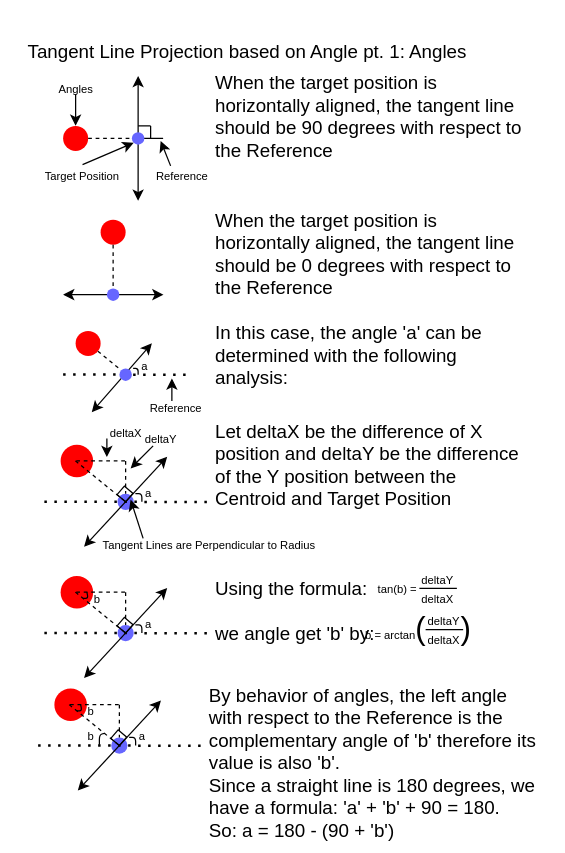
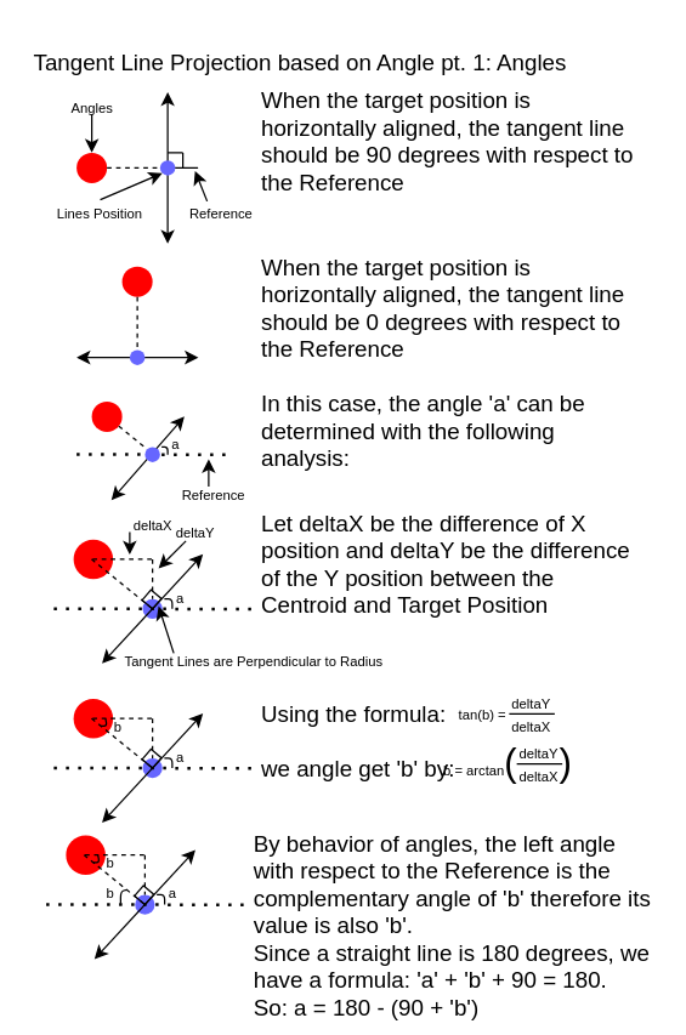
- <mxCell id="17" value="&lt;font style=&quot;font-size: 9px&quot;&gt;Target Position&lt;/font&gt;" style="text;html=1;align=center;verticalAlign=middle;resizable=0;points=[];autosize=1;strokeColor=none;" vertex="1" parent="1"><mxGeometry x="25" y="130" width="80" height="20" as="geometry" /></mxCell>
+ <mxCell id="17" value="&lt;font style=&quot;font-size: 9px&quot;&gt;Lines Position&lt;/font&gt;" style="text;html=1;align=center;verticalAlign=middle;resizable=0;points=[];autosize=1;strokeColor=none;" vertex="1" parent="1"><mxGeometry x="25" y="130" width="80" height="20" as="geometry" /></mxCell>
